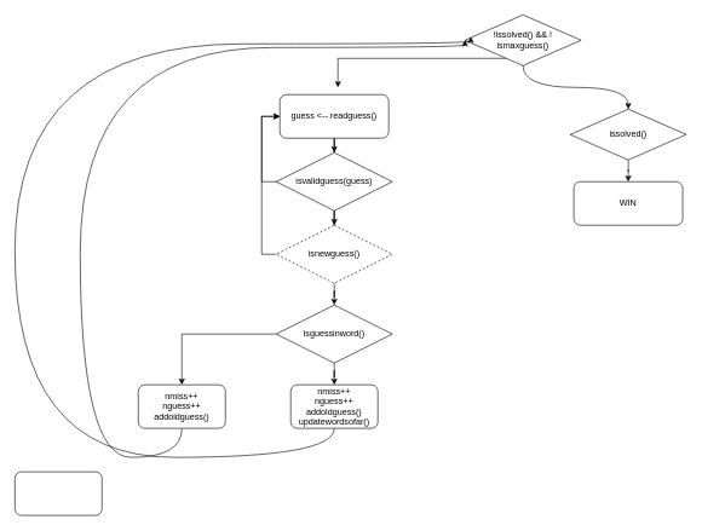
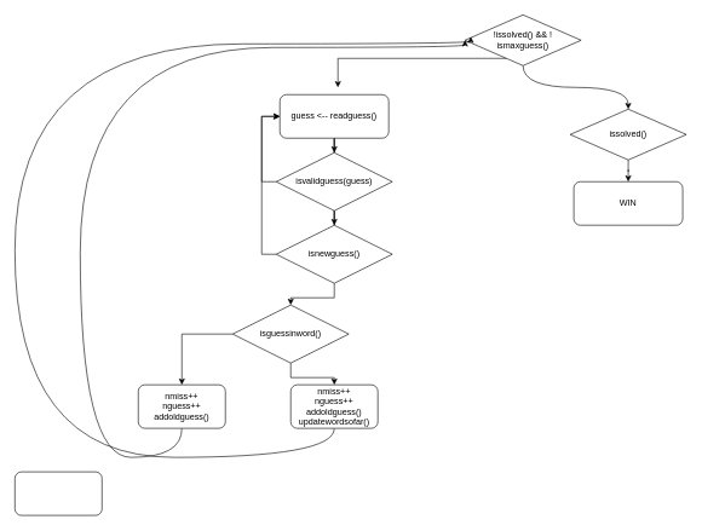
- <mxCell id="12" value="isnewguess()" style="rhombus;whiteSpace=wrap;html=1;dashed=1;" vertex="1" parent="1"><mxGeometry x="380" y="310" width="160" height="80" as="geometry" /></mxCell>
+ <mxCell id="12" value="isnewguess()" style="rhombus;whiteSpace=wrap;html=1;" vertex="1" parent="1"><mxGeometry x="380" y="310" width="160" height="80" as="geometry" /></mxCell>
- <mxCell id="15" value="isguessinword()" style="rhombus;whiteSpace=wrap;html=1;" vertex="1" parent="1"><mxGeometry x="380" y="420" width="160" height="80" as="geometry" /></mxCell>
+ <mxCell id="15" value="isguessinword()" style="rhombus;whiteSpace=wrap;html=1;" vertex="1" parent="1"><mxGeometry x="320" y="420" width="160" height="80" as="geometry" /></mxCell>
